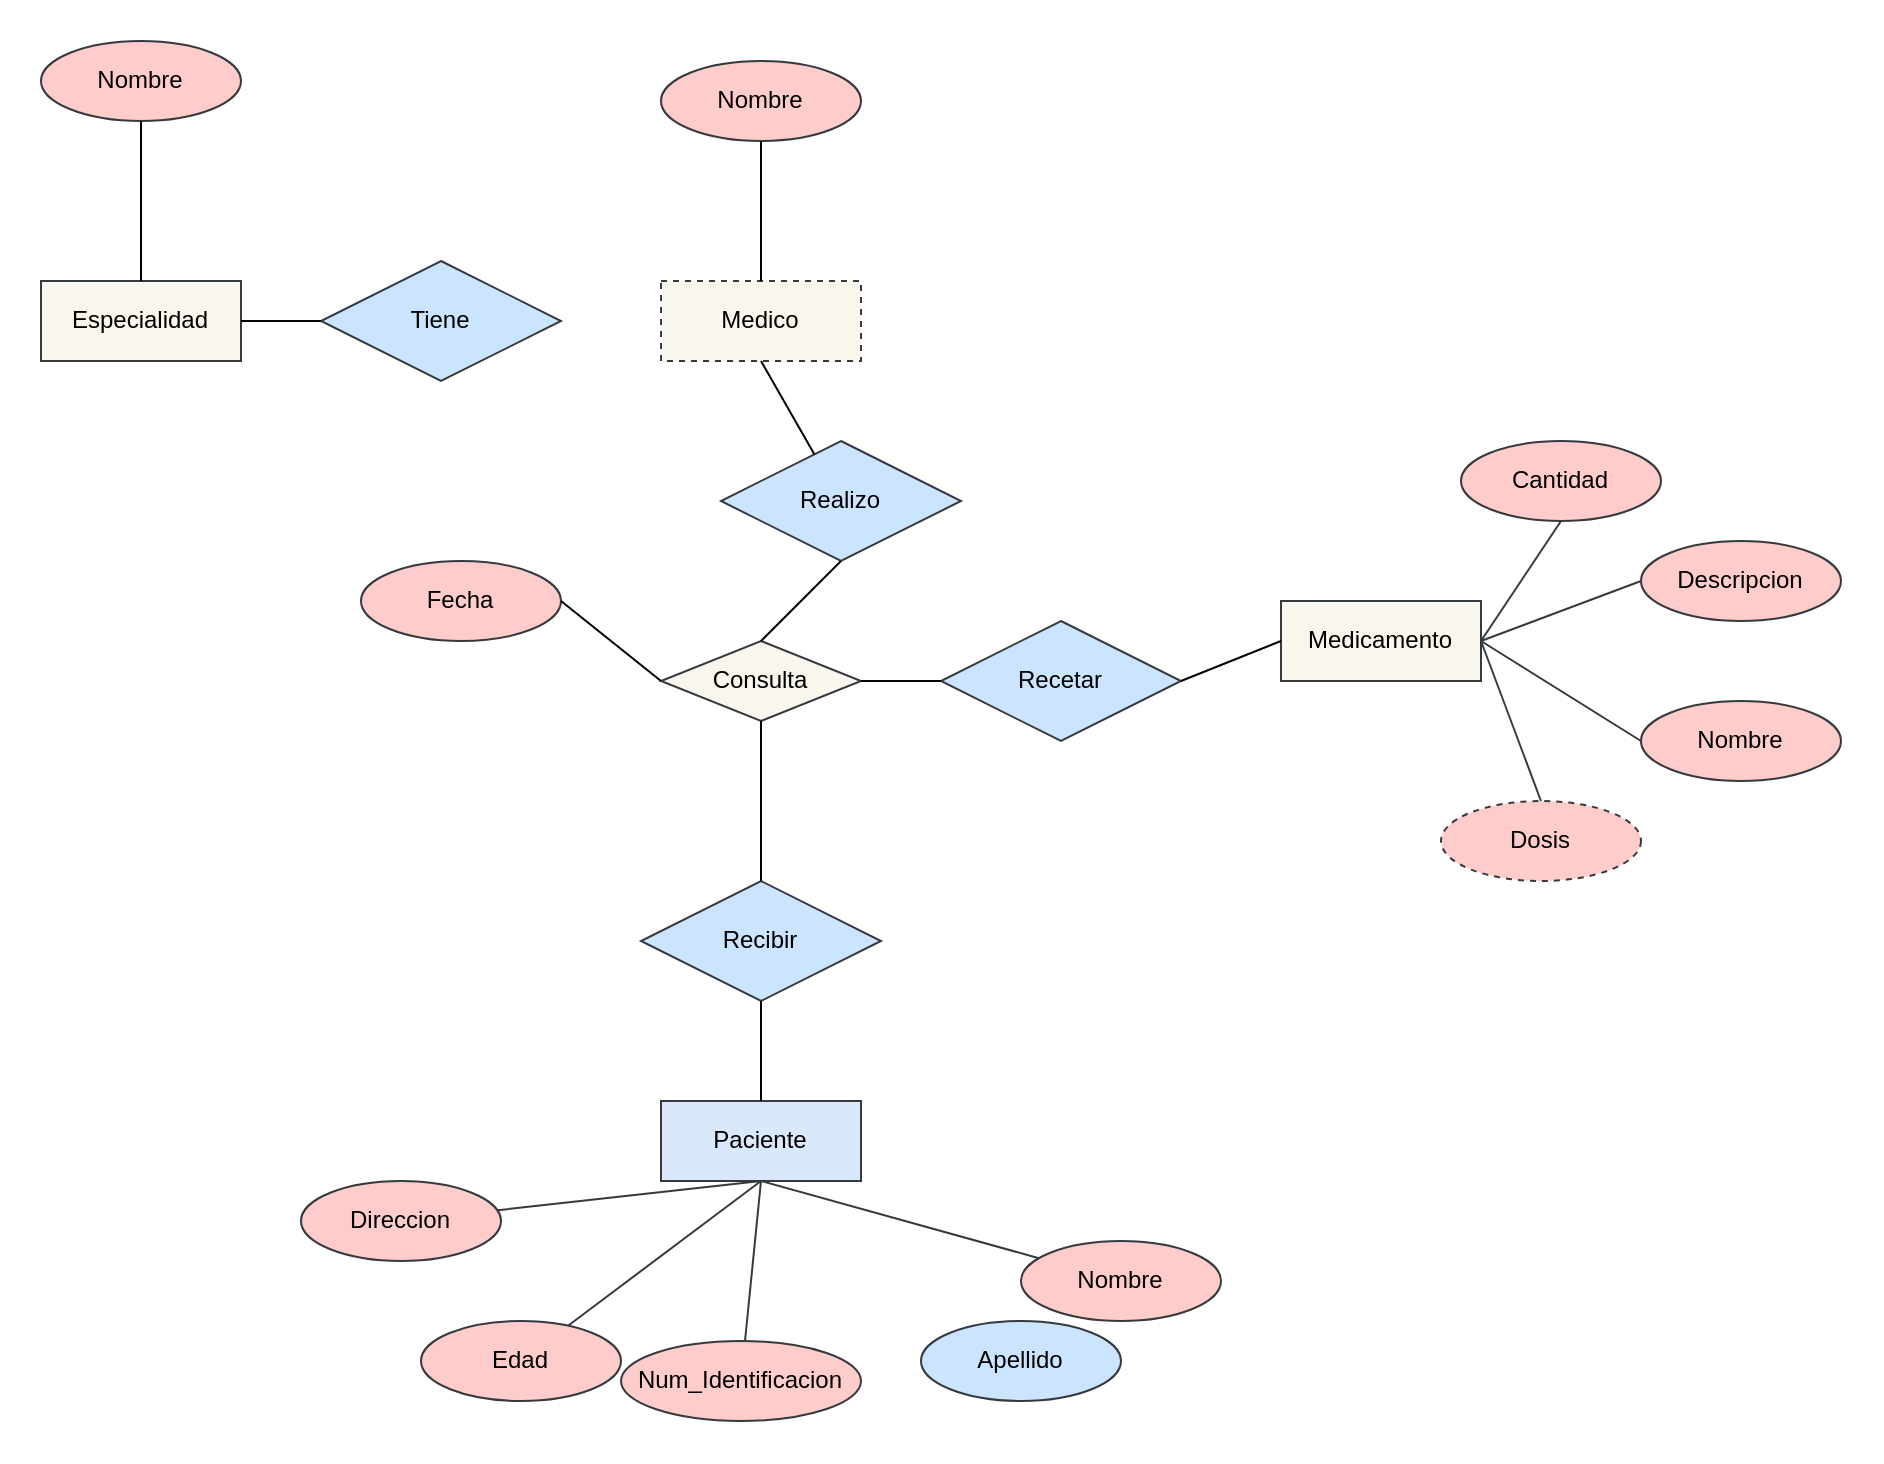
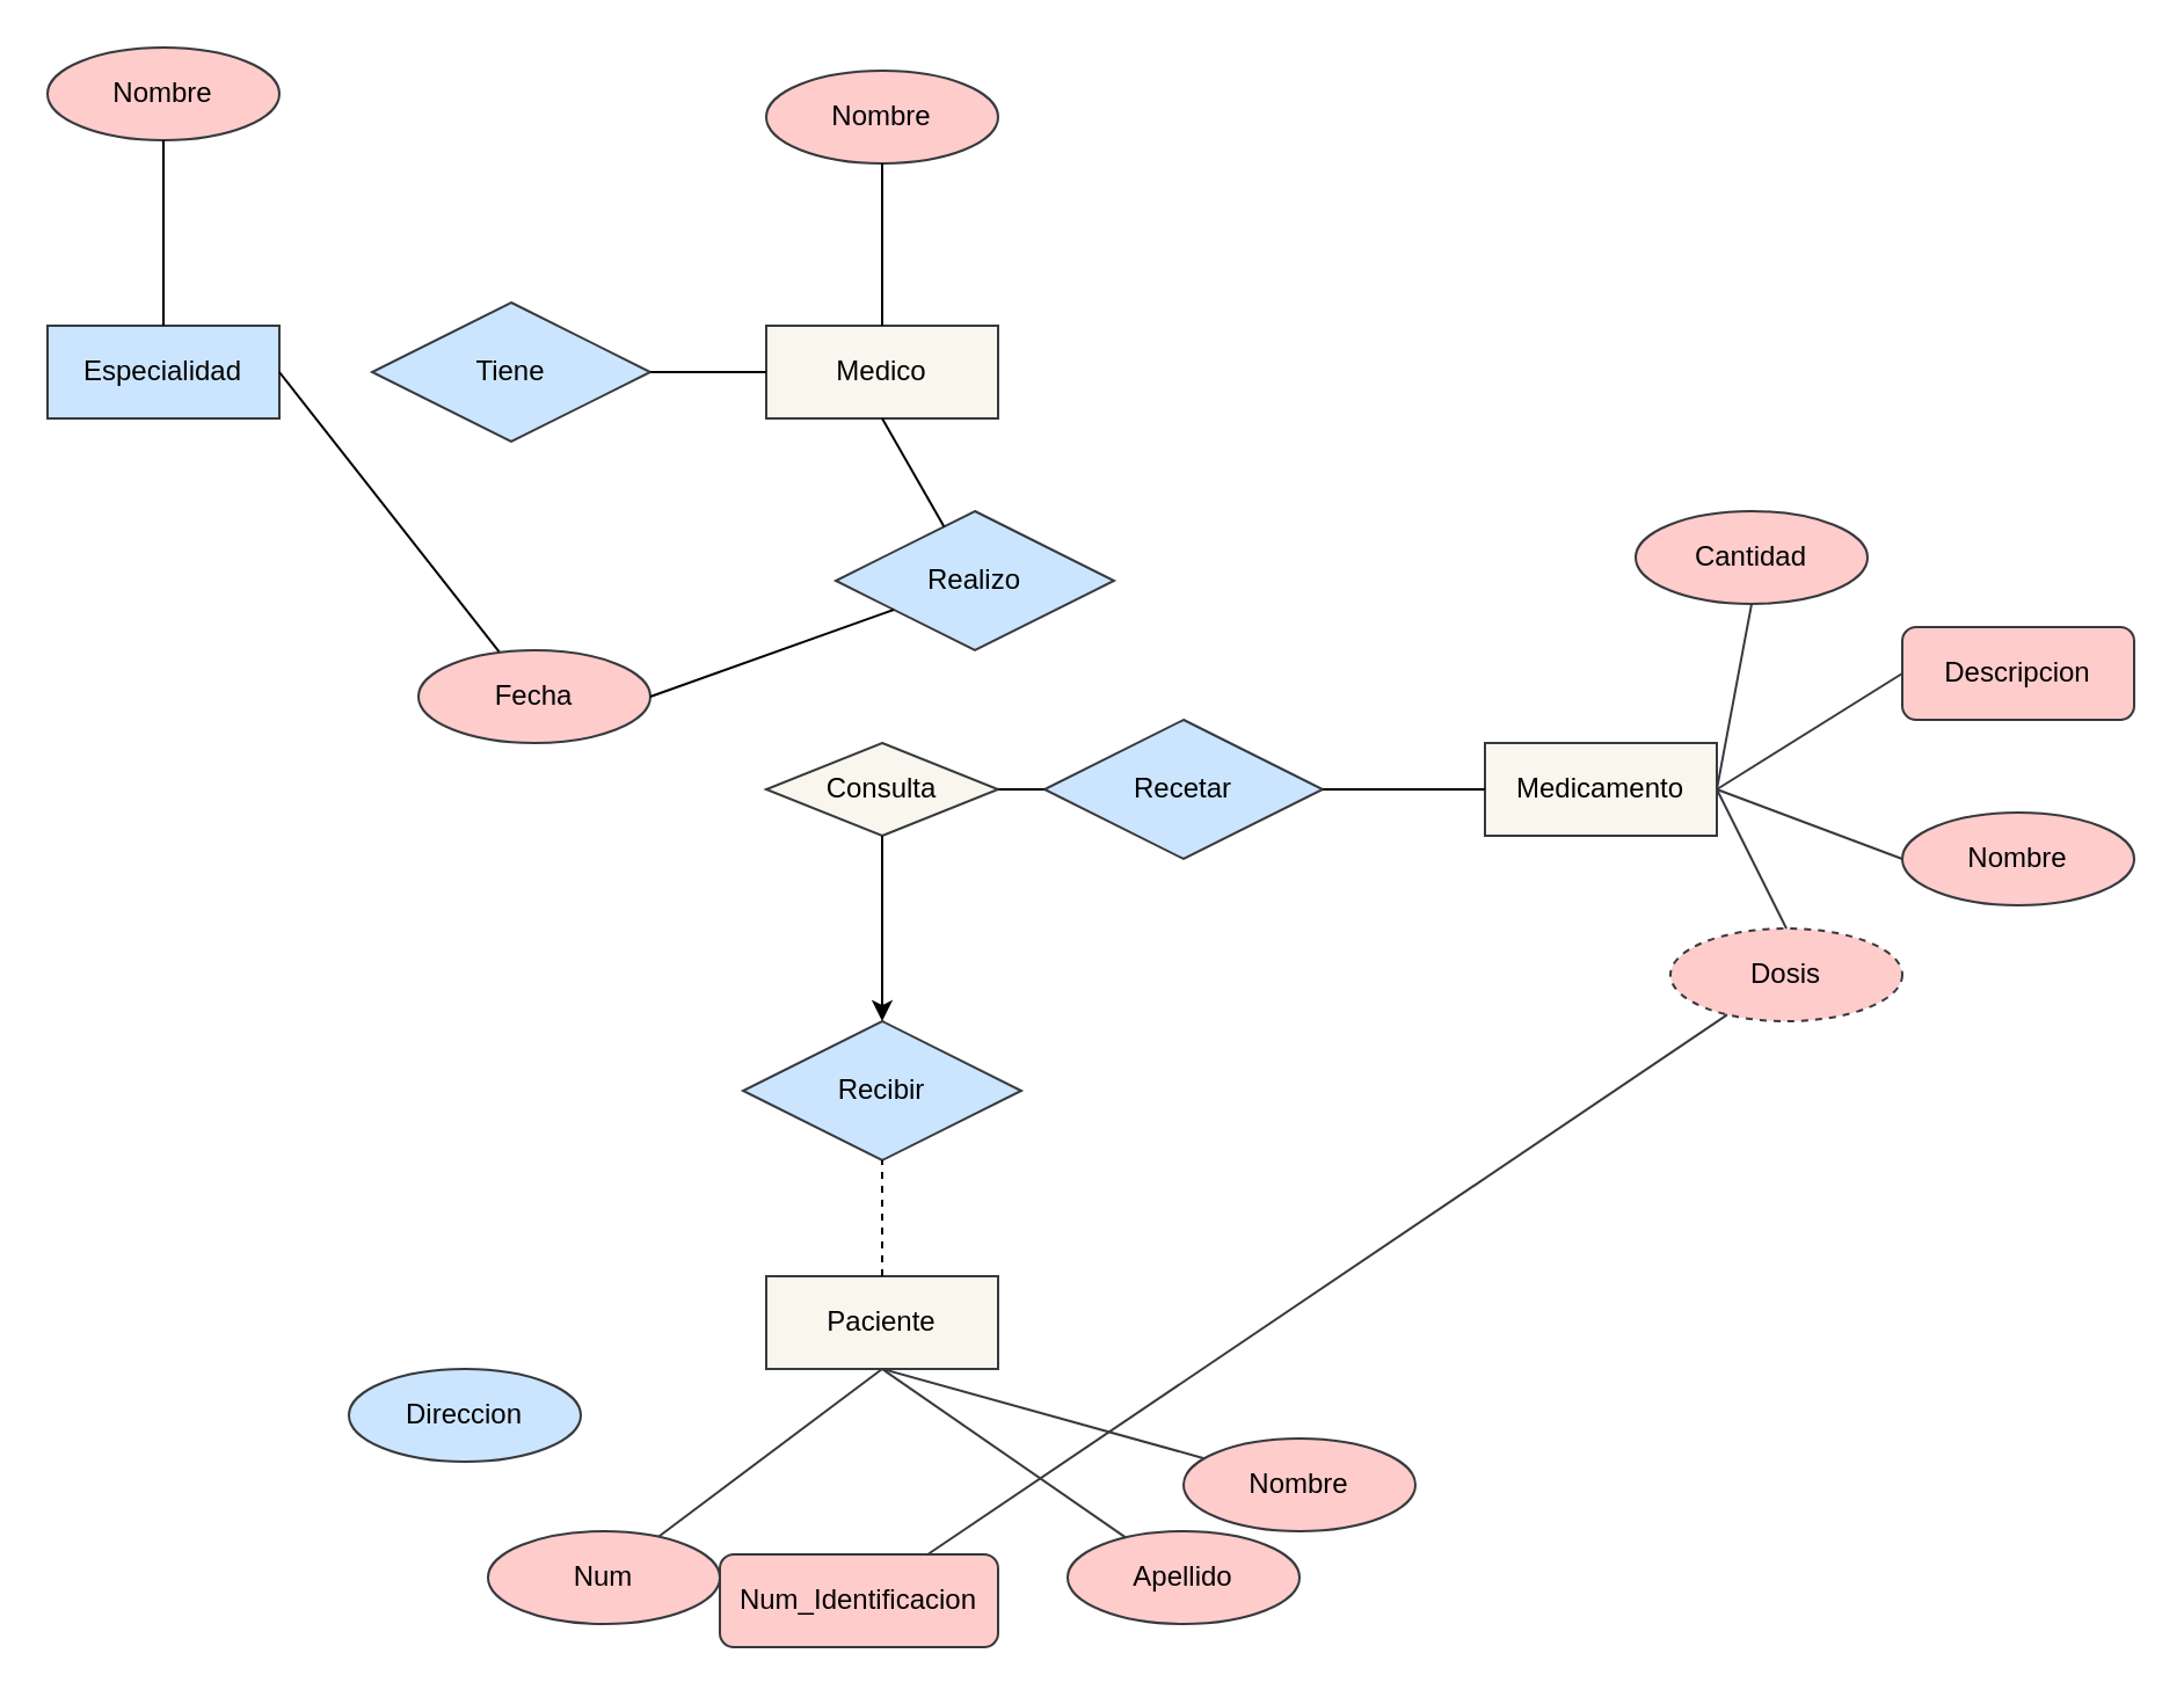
- <mxCell id="5" value="Especialidad" style="whiteSpace=wrap;html=1;align=center;fillColor=#f9f7ed;strokeColor=#36393d;" vertex="1" parent="1"><mxGeometry x="20" y="140" width="100" height="40" as="geometry" /></mxCell>
+ <mxCell id="5" value="Especialidad" style="whiteSpace=wrap;html=1;align=center;fillColor=#cce5ff;strokeColor=#36393d;" vertex="1" parent="1"><mxGeometry x="20" y="140" width="100" height="40" as="geometry" /></mxCell>
- <mxCell id="11" value="" style="endArrow=none;html=1;rounded=0;exitX=1;exitY=0.5;exitDx=0;exitDy=0;entryX=0;entryY=0.5;entryDx=0;entryDy=0;" edge="1" parent="1" source="5" target="8"><mxGeometry relative="1" as="geometry"><mxPoint x="270" y="320" as="sourcePoint" /><mxPoint x="430" y="320" as="targetPoint" /></mxGeometry></mxCell>
+ <mxCell id="11" value="" style="endArrow=none;html=1;rounded=0;exitX=1;exitY=0.5;exitDx=0;exitDy=0;" edge="1" parent="1" source="5" target="21"><mxGeometry relative="1" as="geometry"><mxPoint x="270" y="320" as="sourcePoint" /><mxPoint x="430" y="320" as="targetPoint" /></mxGeometry></mxCell>
+ <mxCell id="13" value="" style="endArrow=none;html=1;rounded=0;exitX=1;exitY=0.5;exitDx=0;exitDy=0;entryX=0;entryY=0.5;entryDx=0;entryDy=0;" edge="1" parent="1" source="8" target="4"><mxGeometry relative="1" as="geometry"><mxPoint x="270" y="320" as="sourcePoint" /><mxPoint x="430" y="320" as="targetPoint" /></mxGeometry></mxCell>
- <mxCell id="4" value="Medico" style="whiteSpace=wrap;html=1;align=center;fillColor=#f9f7ed;strokeColor=#36393d;dashed=1;" vertex="1" parent="1"><mxGeometry x="330" y="140" width="100" height="40" as="geometry" /></mxCell>
+ <mxCell id="4" value="Medico" style="whiteSpace=wrap;html=1;align=center;fillColor=#f9f7ed;strokeColor=#36393d;" vertex="1" parent="1"><mxGeometry x="330" y="140" width="100" height="40" as="geometry" /></mxCell>
- <mxCell id="22" value="Cantidad" style="ellipse;whiteSpace=wrap;html=1;align=center;fillColor=#ffcccc;strokeColor=#36393d;" vertex="1" parent="1"><mxGeometry x="730" y="220" width="100" height="40" as="geometry" /></mxCell>
+ <mxCell id="22" value="Cantidad" style="ellipse;whiteSpace=wrap;html=1;align=center;fillColor=#ffcccc;strokeColor=#36393d;" vertex="1" parent="1"><mxGeometry x="705" y="220" width="100" height="40" as="geometry" /></mxCell>
- <mxCell id="24" value="Descripcion" style="ellipse;whiteSpace=wrap;html=1;align=center;fillColor=#ffcccc;strokeColor=#36393d;" vertex="1" parent="1"><mxGeometry x="820" y="270" width="100" height="40" as="geometry" /></mxCell>
+ <mxCell id="24" value="Descripcion" style="whiteSpace=wrap;html=1;align=center;fillColor=#ffcccc;strokeColor=#36393d;rounded=1;" vertex="1" parent="1"><mxGeometry x="820" y="270" width="100" height="40" as="geometry" /></mxCell>
- <mxCell id="17" value="" style="endArrow=none;html=1;rounded=0;exitX=0.5;exitY=1;exitDx=0;exitDy=0;entryX=0.5;entryY=0;entryDx=0;entryDy=0;" edge="1" parent="1" source="7" target="6"><mxGeometry relative="1" as="geometry"><mxPoint x="270" y="320" as="sourcePoint" /><mxPoint x="430" y="320" as="targetPoint" /></mxGeometry></mxCell>
- <mxCell id="31" value="" style="endArrow=none;html=1;rounded=0;exitX=1;exitY=0.5;exitDx=0;exitDy=0;entryX=0;entryY=0.5;entryDx=0;entryDy=0;" edge="1" parent="1" source="21" target="6"><mxGeometry relative="1" as="geometry"><mxPoint x="230" y="330" as="sourcePoint" /><mxPoint x="390" y="330" as="targetPoint" /></mxGeometry></mxCell>
+ <mxCell id="31" value="" style="endArrow=none;html=1;rounded=0;exitX=1;exitY=0.5;exitDx=0;exitDy=0;" edge="1" parent="1" source="21" target="7"><mxGeometry relative="1" as="geometry"><mxPoint x="230" y="330" as="sourcePoint" /><mxPoint x="390" y="330" as="targetPoint" /></mxGeometry></mxCell>
- <mxCell id="2" value="Medicamento" style="whiteSpace=wrap;html=1;align=center;fillColor=#f9f7ed;strokeColor=#36393d;" vertex="1" parent="1"><mxGeometry x="640" y="300" width="100" height="40" as="geometry" /></mxCell>
+ <mxCell id="2" value="Medicamento" style="whiteSpace=wrap;html=1;align=center;fillColor=#f9f7ed;strokeColor=#36393d;" vertex="1" parent="1"><mxGeometry x="640" y="320" width="100" height="40" as="geometry" /></mxCell>
- <mxCell id="10" value="Recetar" style="shape=rhombus;perimeter=rhombusPerimeter;whiteSpace=wrap;html=1;align=center;fillColor=#cce5ff;strokeColor=#36393d;" vertex="1" parent="1"><mxGeometry x="470" y="310" width="120" height="60" as="geometry" /></mxCell>
+ <mxCell id="10" value="Recetar" style="shape=rhombus;perimeter=rhombusPerimeter;whiteSpace=wrap;html=1;align=center;fillColor=#cce5ff;strokeColor=#36393d;" vertex="1" parent="1"><mxGeometry x="450" y="310" width="120" height="60" as="geometry" /></mxCell>
- <mxCell id="16" value="" style="endArrow=none;html=1;rounded=0;exitX=0.5;exitY=1;exitDx=0;exitDy=0;entryX=0.5;entryY=0;entryDx=0;entryDy=0;" edge="1" parent="1" source="6" target="9"><mxGeometry relative="1" as="geometry"><mxPoint x="310" y="390" as="sourcePoint" /><mxPoint x="430" y="320" as="targetPoint" /></mxGeometry></mxCell>
+ <mxCell id="16" value="" style="endArrow=classic;html=1;rounded=0;exitX=0.5;exitY=1;exitDx=0;exitDy=0;entryX=0.5;entryY=0;entryDx=0;entryDy=0;" edge="1" parent="1" source="6" target="9"><mxGeometry relative="1" as="geometry"><mxPoint x="310" y="390" as="sourcePoint" /><mxPoint x="430" y="320" as="targetPoint" /></mxGeometry></mxCell>
- <mxCell id="15" value="" style="endArrow=none;html=1;rounded=0;exitX=0.5;exitY=0;exitDx=0;exitDy=0;entryX=0.5;entryY=1;entryDx=0;entryDy=0;" edge="1" parent="1" source="3" target="9"><mxGeometry relative="1" as="geometry"><mxPoint x="280" y="340" as="sourcePoint" /><mxPoint x="430" y="320" as="targetPoint" /></mxGeometry></mxCell>
+ <mxCell id="15" value="" style="endArrow=none;html=1;rounded=0;exitX=0.5;exitY=0;exitDx=0;exitDy=0;entryX=0.5;entryY=1;entryDx=0;entryDy=0;dashed=1;" edge="1" parent="1" source="3" target="9"><mxGeometry relative="1" as="geometry"><mxPoint x="280" y="340" as="sourcePoint" /><mxPoint x="430" y="320" as="targetPoint" /></mxGeometry></mxCell>
- <mxCell id="3" value="Paciente" style="whiteSpace=wrap;html=1;align=center;fillColor=#dae8fc;strokeColor=#36393d;" vertex="1" parent="1"><mxGeometry x="330" y="550" width="100" height="40" as="geometry" /></mxCell>
+ <mxCell id="3" value="Paciente" style="whiteSpace=wrap;html=1;align=center;fillColor=#f9f7ed;strokeColor=#36393d;" vertex="1" parent="1"><mxGeometry x="330" y="550" width="100" height="40" as="geometry" /></mxCell>
- <mxCell id="36" value="" style="endArrow=none;html=1;rounded=0;entryX=0.5;entryY=1;entryDx=0;entryDy=0;fillColor=#ffcccc;strokeColor=#36393d;" edge="1" parent="1" source="29" target="3"><mxGeometry relative="1" as="geometry"><mxPoint x="230" y="330" as="sourcePoint" /><mxPoint x="390" y="330" as="targetPoint" /></mxGeometry></mxCell>
- <mxCell id="29" value="Direccion" style="ellipse;whiteSpace=wrap;html=1;align=center;fillColor=#ffcccc;strokeColor=#36393d;" vertex="1" parent="1"><mxGeometry x="150" y="590" width="100" height="40" as="geometry" /></mxCell>
+ <mxCell id="29" value="Direccion" style="ellipse;whiteSpace=wrap;html=1;align=center;fillColor=#cce5ff;strokeColor=#36393d;" vertex="1" parent="1"><mxGeometry x="150" y="590" width="100" height="40" as="geometry" /></mxCell>
+ <mxCell id="33" value="" style="endArrow=none;html=1;rounded=0;entryX=0.5;entryY=1;entryDx=0;entryDy=0;fillColor=#ffcccc;strokeColor=#36393d;" edge="1" parent="1" source="26" target="3"><mxGeometry relative="1" as="geometry"><mxPoint x="230" y="330" as="sourcePoint" /><mxPoint x="390" y="330" as="targetPoint" /></mxGeometry></mxCell>
- <mxCell id="34" value="" style="endArrow=none;html=1;rounded=0;entryX=0.5;entryY=1;entryDx=0;entryDy=0;fillColor=#ffcccc;strokeColor=#36393d;" edge="1" parent="1" source="27" target="3"><mxGeometry relative="1" as="geometry"><mxPoint x="230" y="330" as="sourcePoint" /><mxPoint x="390" y="330" as="targetPoint" /></mxGeometry></mxCell>
+ <mxCell id="34" value="" style="endArrow=none;html=1;rounded=0;fillColor=#ffcccc;strokeColor=#36393d;" edge="1" parent="1" source="27" target="23"><mxGeometry relative="1" as="geometry"><mxPoint x="230" y="330" as="sourcePoint" /><mxPoint x="390" y="330" as="targetPoint" /></mxGeometry></mxCell>
- <mxCell id="28" value="Edad" style="ellipse;whiteSpace=wrap;html=1;align=center;fillColor=#ffcccc;strokeColor=#36393d;" vertex="1" parent="1"><mxGeometry x="210" y="660" width="100" height="40" as="geometry" /></mxCell>
+ <mxCell id="28" value="Num" style="ellipse;whiteSpace=wrap;html=1;align=center;fillColor=#ffcccc;strokeColor=#36393d;" vertex="1" parent="1"><mxGeometry x="210" y="660" width="100" height="40" as="geometry" /></mxCell>
- <mxCell id="26" value="Apellido" style="ellipse;whiteSpace=wrap;html=1;align=center;fillColor=#cce5ff;strokeColor=#36393d;" vertex="1" parent="1"><mxGeometry x="460" y="660" width="100" height="40" as="geometry" /></mxCell>
+ <mxCell id="26" value="Apellido" style="ellipse;whiteSpace=wrap;html=1;align=center;fillColor=#ffcccc;strokeColor=#36393d;" vertex="1" parent="1"><mxGeometry x="460" y="660" width="100" height="40" as="geometry" /></mxCell>
- <mxCell id="27" value="Num_Identificacion" style="ellipse;whiteSpace=wrap;html=1;align=center;fillColor=#ffcccc;strokeColor=#36393d;" vertex="1" parent="1"><mxGeometry x="310" y="670" width="120" height="40" as="geometry" /></mxCell>
+ <mxCell id="27" value="Num_Identificacion" style="whiteSpace=wrap;html=1;align=center;fillColor=#ffcccc;strokeColor=#36393d;rounded=1;" vertex="1" parent="1"><mxGeometry x="310" y="670" width="120" height="40" as="geometry" /></mxCell>
